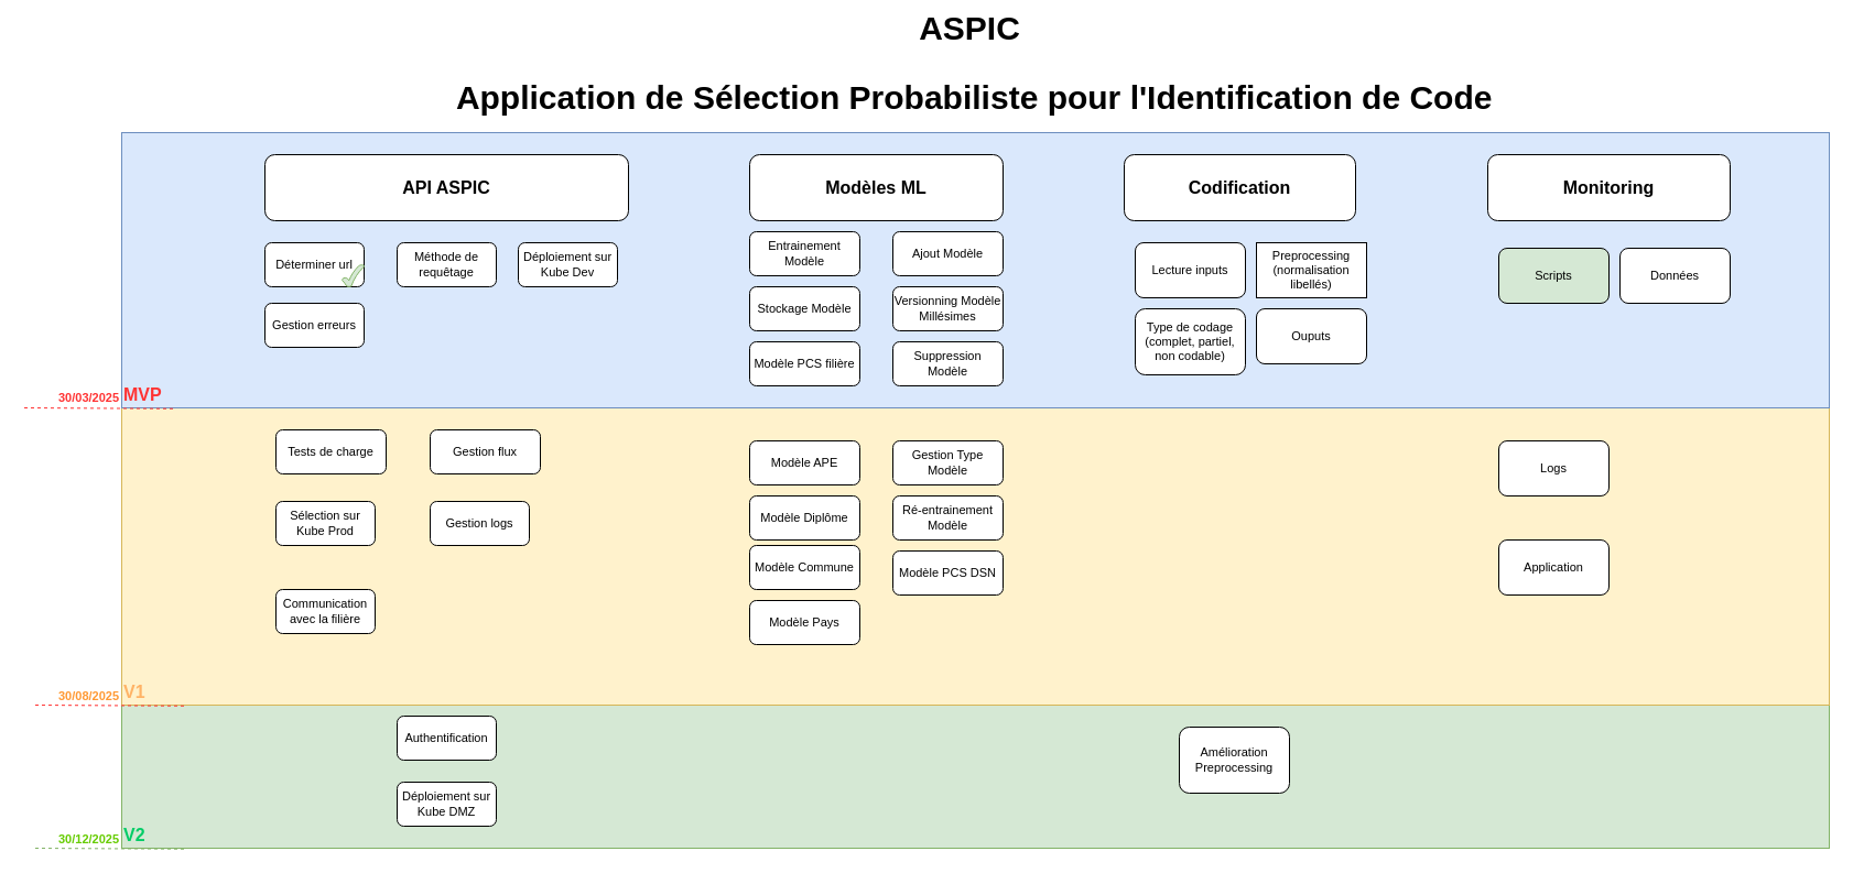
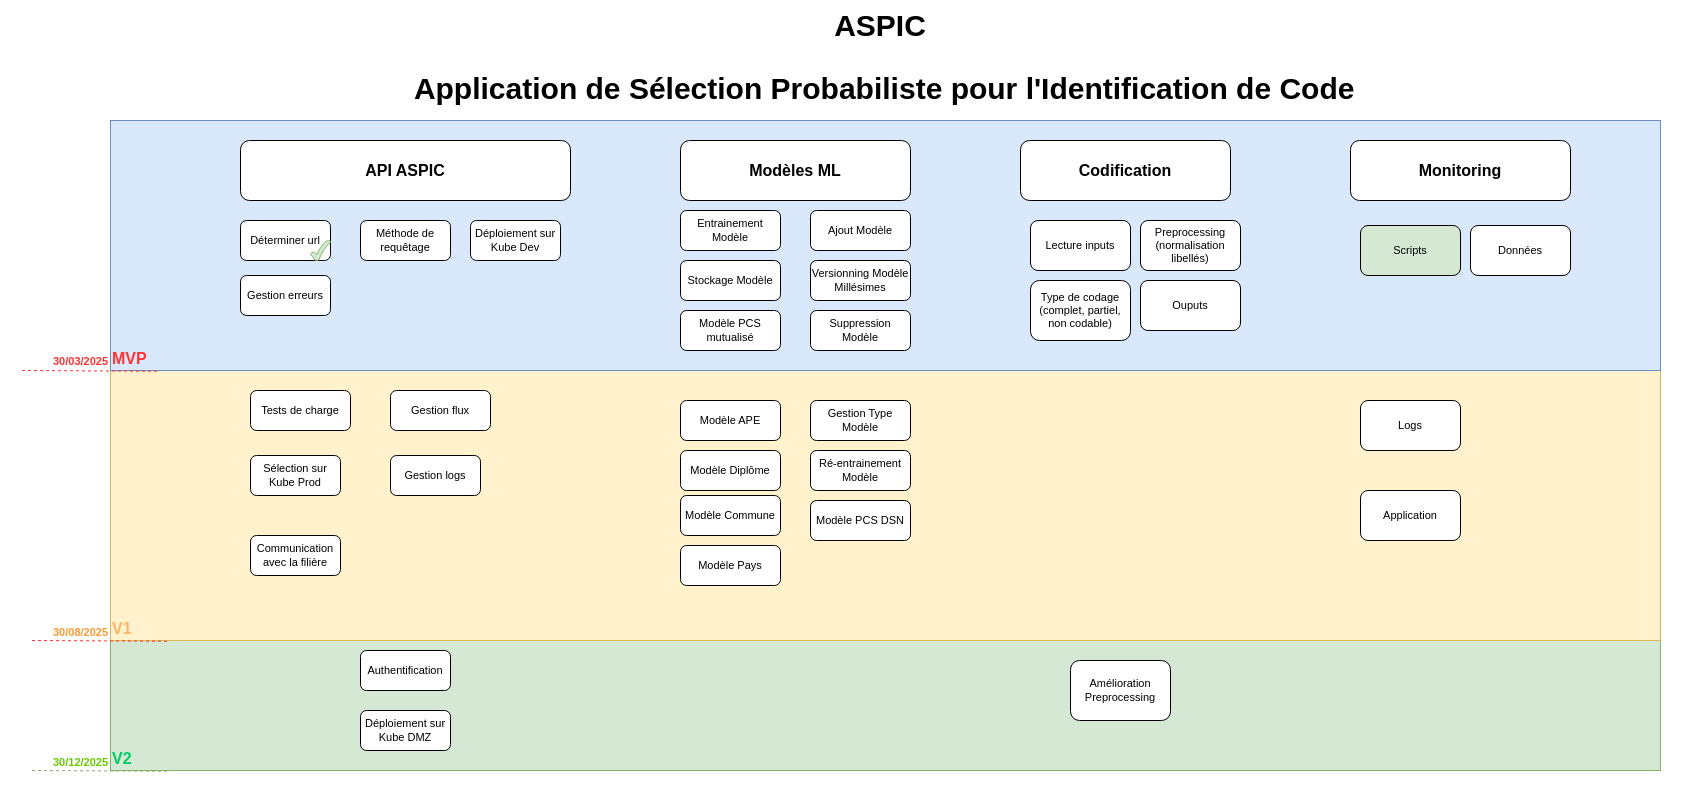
- <mxCell id="13" value="Preprocessing (normalisation libellés)" style="whiteSpace=wrap;html=1;fontSize=11;rounded=0;" parent="1" vertex="1"><mxGeometry x="1140" y="220" width="100" height="50" as="geometry" /></mxCell>
+ <mxCell id="13" value="Preprocessing (normalisation libellés)" style="rounded=1;whiteSpace=wrap;html=1;fontSize=11;" parent="1" vertex="1"><mxGeometry x="1140" y="220" width="100" height="50" as="geometry" /></mxCell>
- <mxCell id="44" value="Modèle PCS filière" style="rounded=1;whiteSpace=wrap;html=1;fontSize=11;" parent="1" vertex="1"><mxGeometry x="680" y="310" width="100" height="40" as="geometry" /></mxCell>
+ <mxCell id="44" value="Modèle PCS mutualisé" style="rounded=1;whiteSpace=wrap;html=1;fontSize=11;" parent="1" vertex="1"><mxGeometry x="680" y="310" width="100" height="40" as="geometry" /></mxCell>
